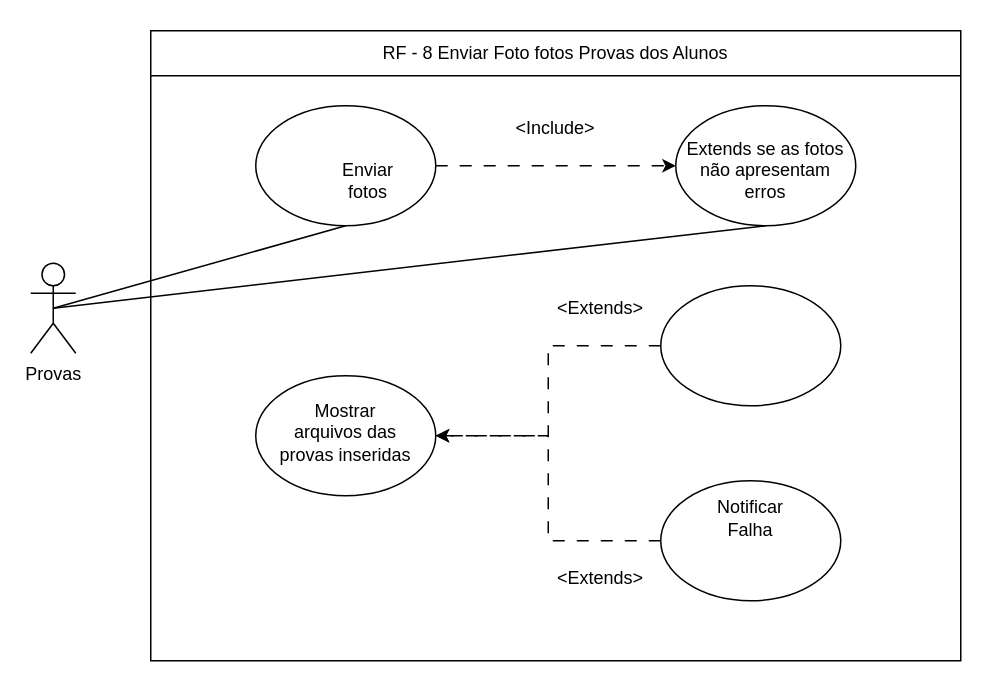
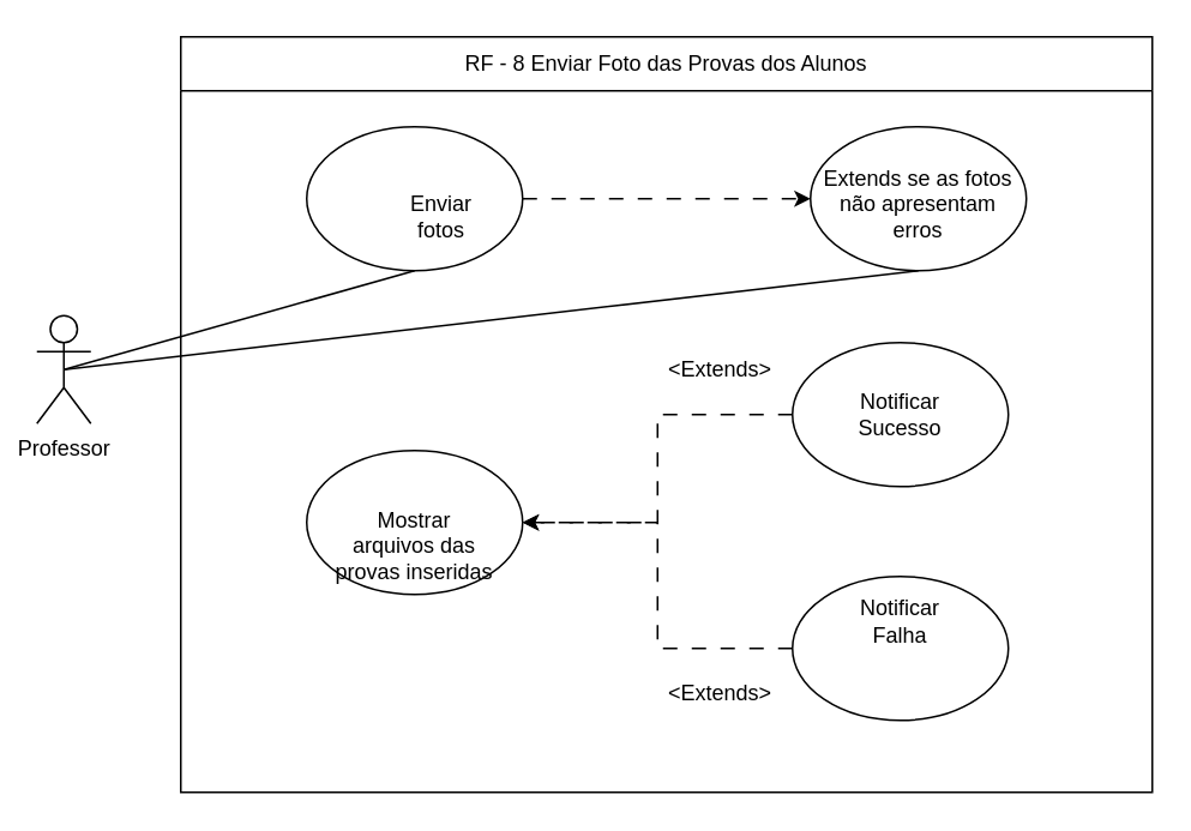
- <mxCell id="2" value="RF - 8 Enviar Foto fotos Provas dos Alunos" style="swimlane;fontStyle=0;childLayout=stackLayout;horizontal=1;startSize=30;horizontalStack=0;resizeParent=1;resizeParentMax=0;resizeLast=0;collapsible=1;marginBottom=0;whiteSpace=wrap;html=1;" vertex="1" parent="1"><mxGeometry x="100" y="20" width="540" height="420" as="geometry" /></mxCell>
+ <mxCell id="2" value="RF - 8 Enviar Foto das Provas dos Alunos" style="swimlane;fontStyle=0;childLayout=stackLayout;horizontal=1;startSize=30;horizontalStack=0;resizeParent=1;resizeParentMax=0;resizeLast=0;collapsible=1;marginBottom=0;whiteSpace=wrap;html=1;" vertex="1" parent="1"><mxGeometry x="100" y="20" width="540" height="420" as="geometry" /></mxCell>
- <mxCell id="13" value="&amp;lt;Include&amp;gt;" style="text;html=1;align=center;verticalAlign=middle;whiteSpace=wrap;rounded=0;" vertex="1" parent="1"><mxGeometry x="340" y="70" width="60" height="30" as="geometry" /></mxCell>
+ <mxCell id="24" value="Notificar Sucesso" style="text;html=1;align=center;verticalAlign=middle;whiteSpace=wrap;rounded=0;" vertex="1" parent="1"><mxGeometry x="470" y="215" width="60" height="30" as="geometry" /></mxCell>
- <mxCell id="5" value="Provas" style="shape=umlActor;verticalLabelPosition=bottom;verticalAlign=top;html=1;outlineConnect=0;" vertex="1" parent="1"><mxGeometry x="20" y="175" width="30" height="60" as="geometry" /></mxCell>
+ <mxCell id="5" value="Professor" style="shape=umlActor;verticalLabelPosition=bottom;verticalAlign=top;html=1;outlineConnect=0;" vertex="1" parent="1"><mxGeometry x="20" y="175" width="30" height="60" as="geometry" /></mxCell>
- <mxCell id="22" value="Mostrar arquivos das provas inserida&lt;span style=&quot;background-color: initial;&quot;&gt;s&lt;/span&gt;" style="text;html=1;align=center;verticalAlign=middle;whiteSpace=wrap;rounded=0;" vertex="1" parent="20"><mxGeometry x="15" y="20" width="90" height="35" as="geometry" /></mxCell>
+ <mxCell id="22" value="Mostrar arquivos das provas inserida&lt;span style=&quot;background-color: initial;&quot;&gt;s&lt;/span&gt;" style="text;html=1;align=center;verticalAlign=middle;whiteSpace=wrap;rounded=0;" vertex="1" parent="20"><mxGeometry x="15" y="35" width="90" height="35" as="geometry" /></mxCell>
